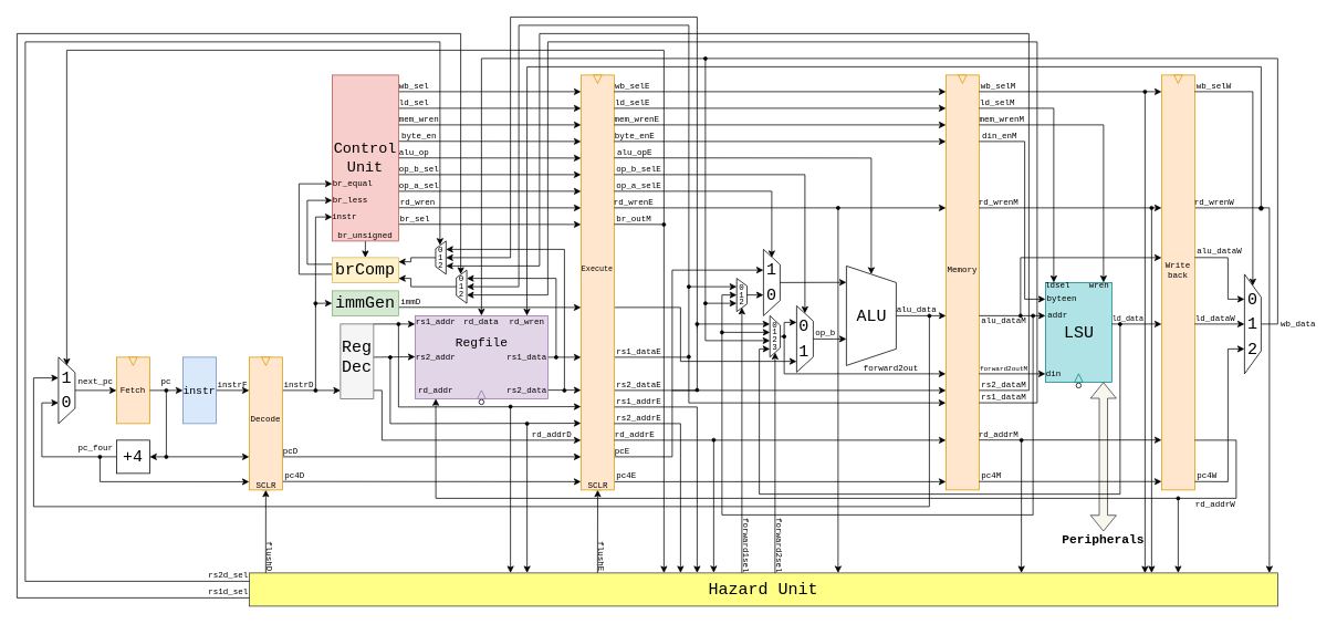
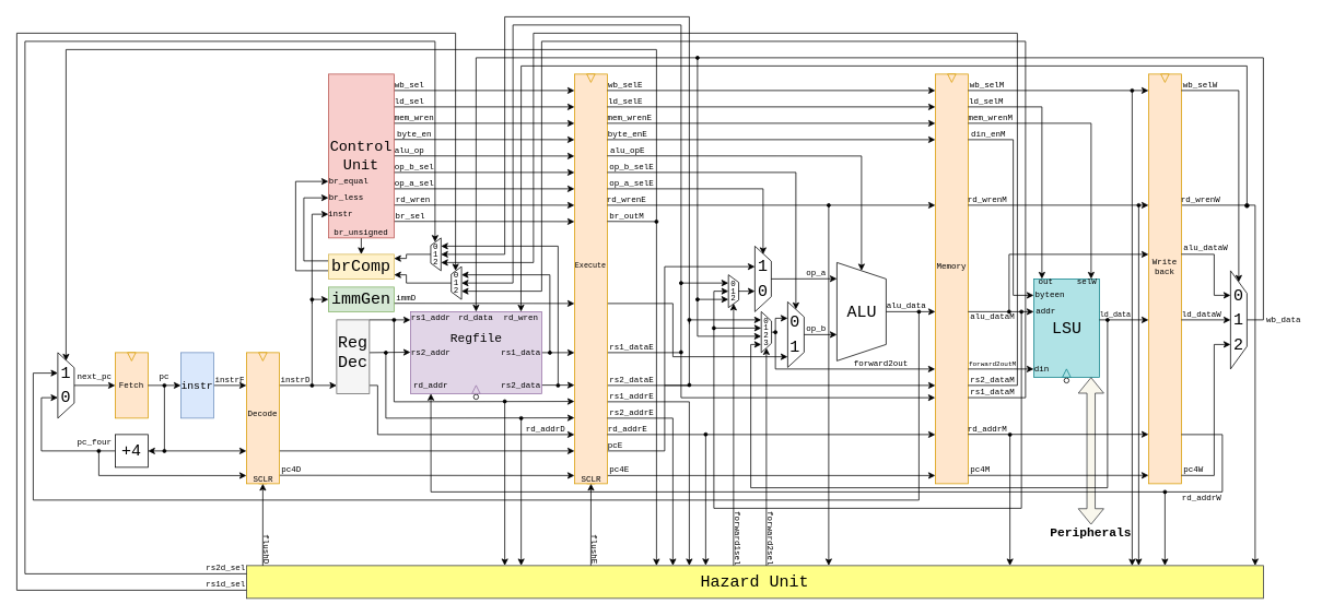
+ <mxCell id="144" value="op_a" style="text;html=1;strokeColor=none;fillColor=none;align=center;verticalAlign=middle;whiteSpace=wrap;rounded=0;fontFamily=Courier New;fontSize=10;" parent="1" vertex="1"><mxGeometry x="980" y="325" width="30" height="15" as="geometry" /></mxCell>
- <mxCell id="182" value="ldsel" style="text;html=1;strokeColor=none;fillColor=none;align=center;verticalAlign=middle;whiteSpace=wrap;rounded=0;fontFamily=Courier New;fontSize=10;" parent="173" vertex="1"><mxGeometry width="30" height="8" as="geometry" /></mxCell>
+ <mxCell id="182" value="out" style="text;html=1;strokeColor=none;fillColor=none;align=center;verticalAlign=middle;whiteSpace=wrap;rounded=0;fontFamily=Courier New;fontSize=10;" parent="173" vertex="1"><mxGeometry width="30" height="8" as="geometry" /></mxCell>
- <mxCell id="181" value="wren" style="text;html=1;strokeColor=none;fillColor=none;align=center;verticalAlign=middle;whiteSpace=wrap;rounded=0;fontFamily=Courier New;fontSize=10;" parent="173" vertex="1"><mxGeometry x="50" width="30" height="8" as="geometry" /></mxCell>
+ <mxCell id="181" value="selW" style="text;html=1;strokeColor=none;fillColor=none;align=center;verticalAlign=middle;whiteSpace=wrap;rounded=0;fontFamily=Courier New;fontSize=10;" parent="173" vertex="1"><mxGeometry x="50" width="30" height="8" as="geometry" /></mxCell>
- <mxCell id="29" value="pcD" style="text;html=1;strokeColor=none;fillColor=none;align=center;verticalAlign=middle;whiteSpace=wrap;rounded=0;fontFamily=Courier New;fontSize=10;" parent="1" vertex="1"><mxGeometry x="340" y="535" width="20" height="15" as="geometry" /></mxCell>
